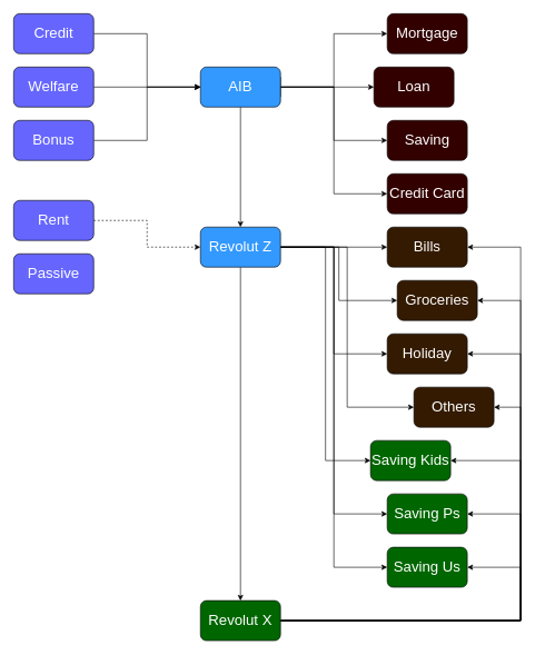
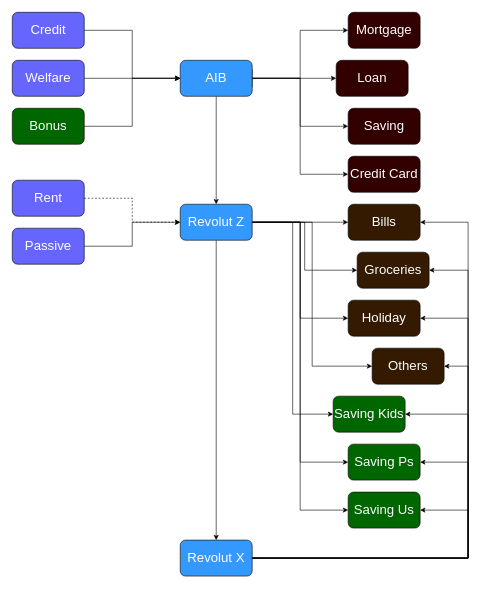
- <mxCell id="6" value="Bonus" style="rounded=1;whiteSpace=wrap;html=1;fillColor=#6666FF;fontSize=22;fontColor=#FFFFFF;" parent="2" vertex="1"><mxGeometry y="160" width="120" height="60" as="geometry" /></mxCell>
+ <mxCell id="6" value="Bonus" style="rounded=1;whiteSpace=wrap;html=1;fillColor=#006600;fontSize=22;fontColor=#FFFFFF;" parent="2" vertex="1"><mxGeometry y="160" width="120" height="60" as="geometry" /></mxCell>
+ <mxCell id="9" style="edgeStyle=orthogonalEdgeStyle;rounded=0;orthogonalLoop=1;jettySize=auto;html=1;entryX=0;entryY=0.5;entryDx=0;entryDy=0;fontSize=22;fontColor=#FFFFFF;" parent="2" source="10" target="30" edge="1"><mxGeometry relative="1" as="geometry" /></mxCell>
- <mxCell id="38" value="Revolut X" style="rounded=1;whiteSpace=wrap;html=1;fillColor=#006600;fontSize=22;fontColor=#FFFFFF;" parent="2" vertex="1"><mxGeometry x="280" y="880" width="120" height="60" as="geometry" /></mxCell>
+ <mxCell id="38" value="Revolut X" style="rounded=1;whiteSpace=wrap;html=1;fillColor=#3399FF;fontSize=22;fontColor=#FFFFFF;" parent="2" vertex="1"><mxGeometry x="280" y="880" width="120" height="60" as="geometry" /></mxCell>
